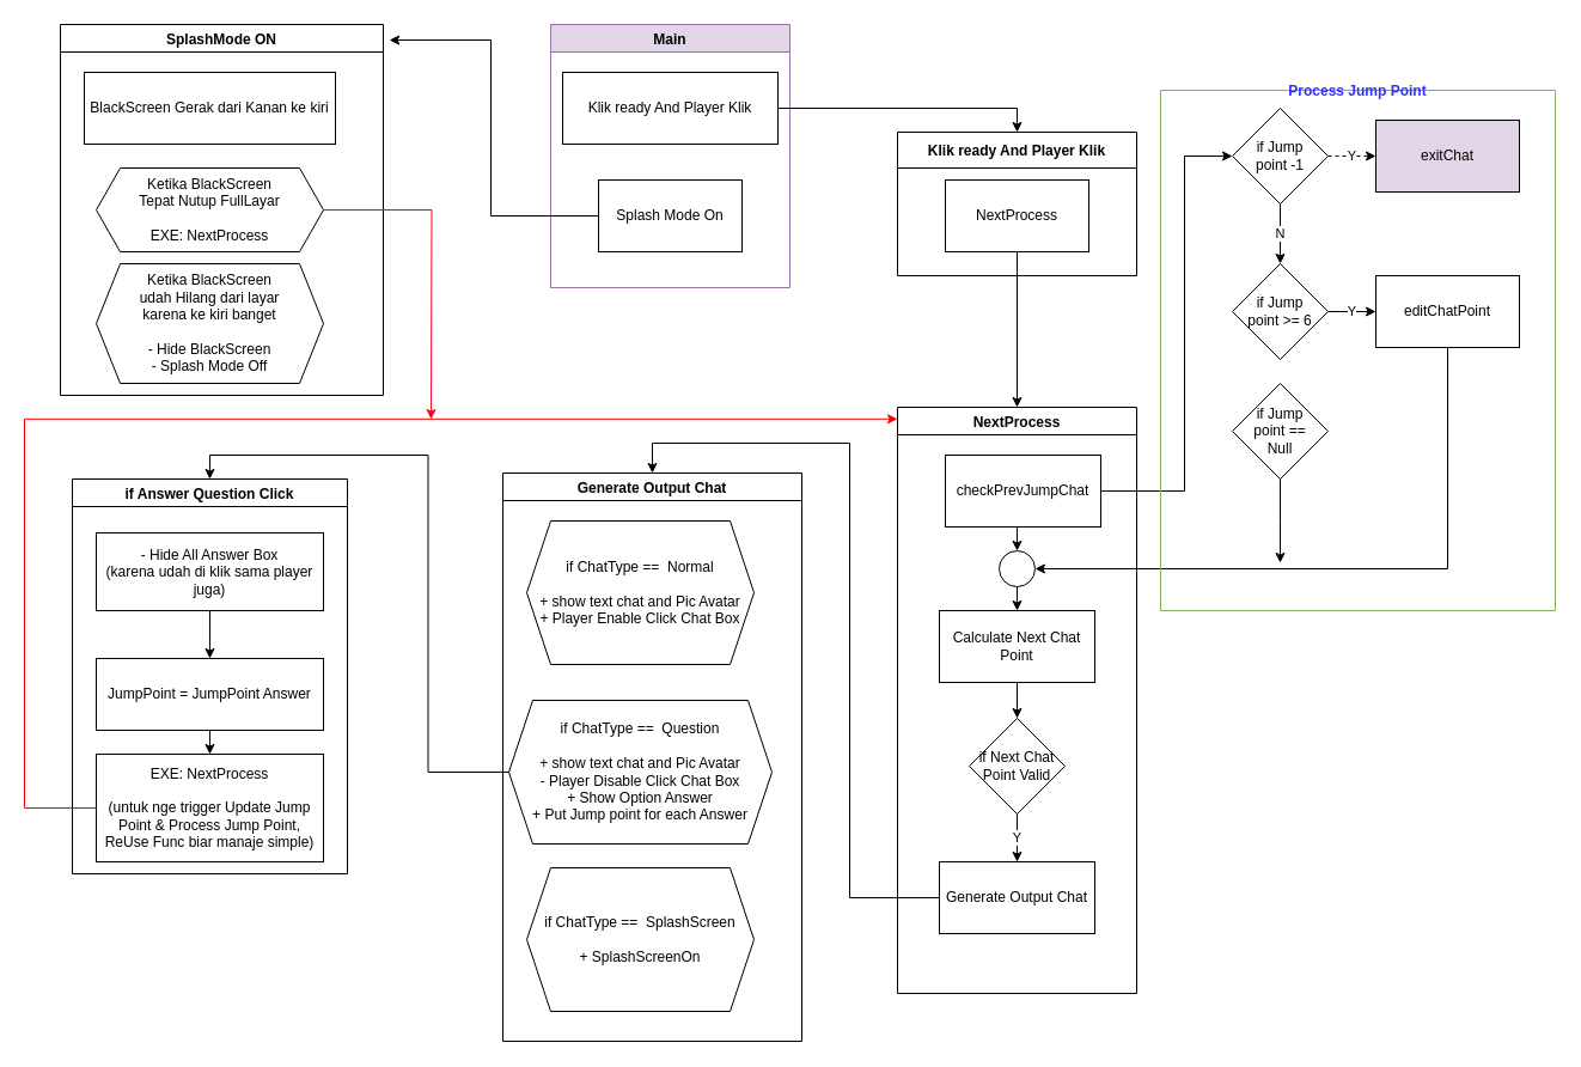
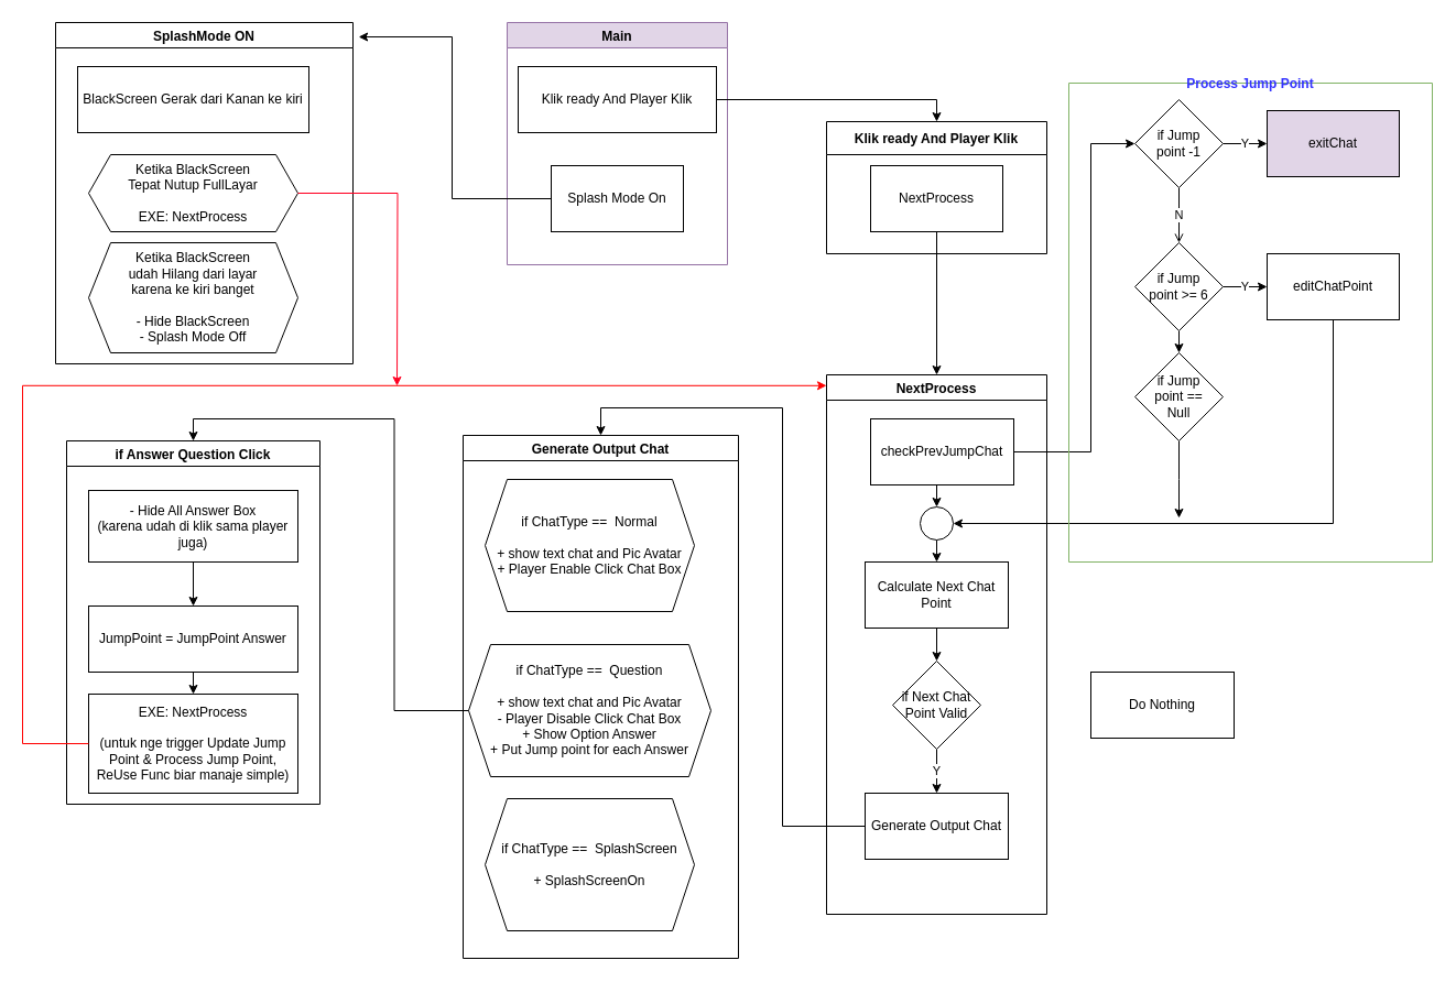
- <mxCell id="19" value="Y" style="edgeStyle=orthogonalEdgeStyle;rounded=0;orthogonalLoop=1;jettySize=auto;html=1;exitX=1;exitY=0.5;exitDx=0;exitDy=0;entryX=0;entryY=0.5;entryDx=0;entryDy=0;dashed=1;" edge="1" parent="1" source="21" target="22"><mxGeometry relative="1" as="geometry" /></mxCell>
+ <mxCell id="19" value="Y" style="edgeStyle=orthogonalEdgeStyle;rounded=0;orthogonalLoop=1;jettySize=auto;html=1;exitX=1;exitY=0.5;exitDx=0;exitDy=0;entryX=0;entryY=0.5;entryDx=0;entryDy=0;" edge="1" parent="1" source="21" target="22"><mxGeometry relative="1" as="geometry" /></mxCell>
- <mxCell id="20" value="N" style="edgeStyle=orthogonalEdgeStyle;rounded=0;orthogonalLoop=1;jettySize=auto;html=1;exitX=0.5;exitY=1;exitDx=0;exitDy=0;entryX=0.5;entryY=0;entryDx=0;entryDy=0;" edge="1" parent="1" source="21" target="26"><mxGeometry relative="1" as="geometry" /></mxCell>
+ <mxCell id="20" value="N" style="edgeStyle=orthogonalEdgeStyle;rounded=0;orthogonalLoop=1;jettySize=auto;html=1;exitX=0.5;exitY=1;exitDx=0;exitDy=0;entryX=0.5;entryY=0;entryDx=0;entryDy=0;endArrow=open;" edge="1" parent="1" source="21" target="26"><mxGeometry relative="1" as="geometry" /></mxCell>
+ <mxCell id="25" style="edgeStyle=orthogonalEdgeStyle;rounded=0;orthogonalLoop=1;jettySize=auto;html=1;exitX=0.5;exitY=1;exitDx=0;exitDy=0;entryX=0.5;entryY=0;entryDx=0;entryDy=0;" edge="1" parent="1" source="26" target="30"><mxGeometry relative="1" as="geometry" /></mxCell>
+ <mxCell id="31" value="Do Nothing" style="rounded=0;whiteSpace=wrap;html=1;" vertex="1" parent="1"><mxGeometry x="990" y="610" width="130" height="60" as="geometry" /></mxCell>
